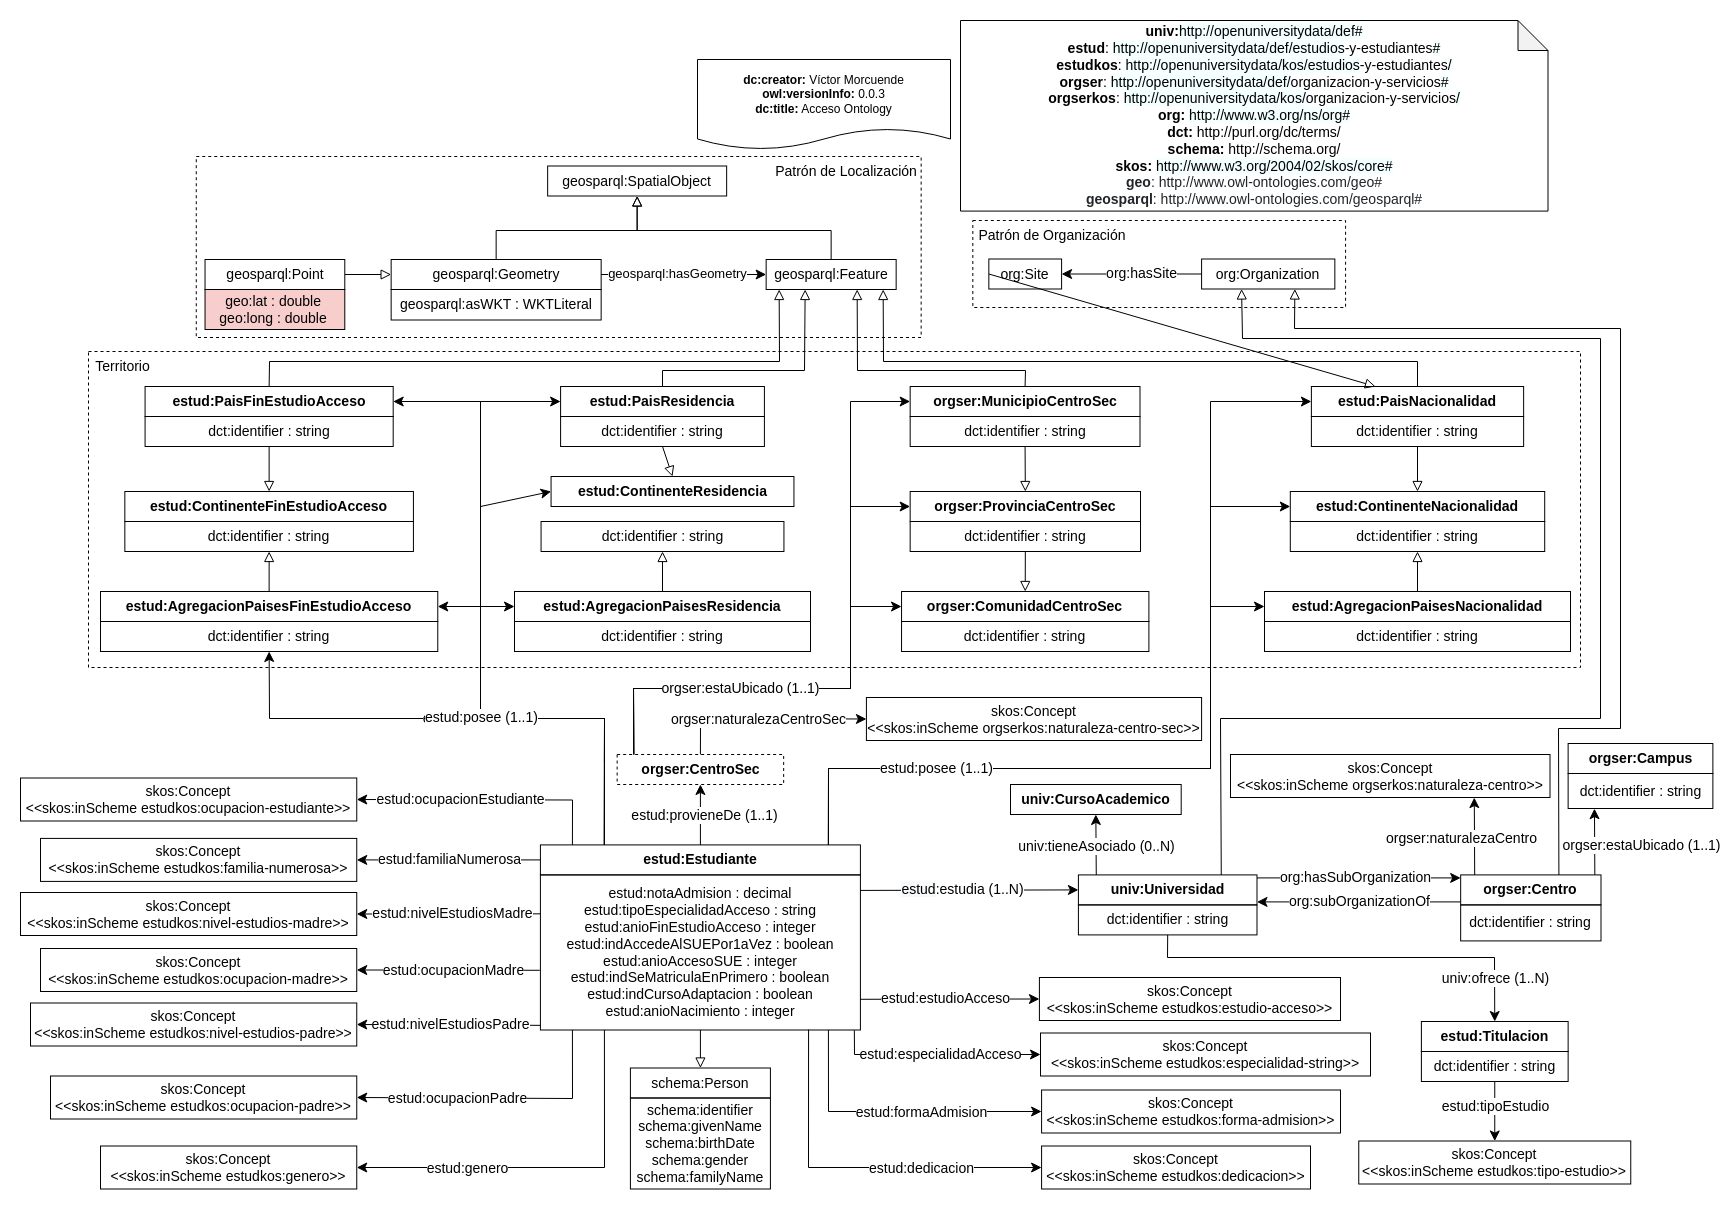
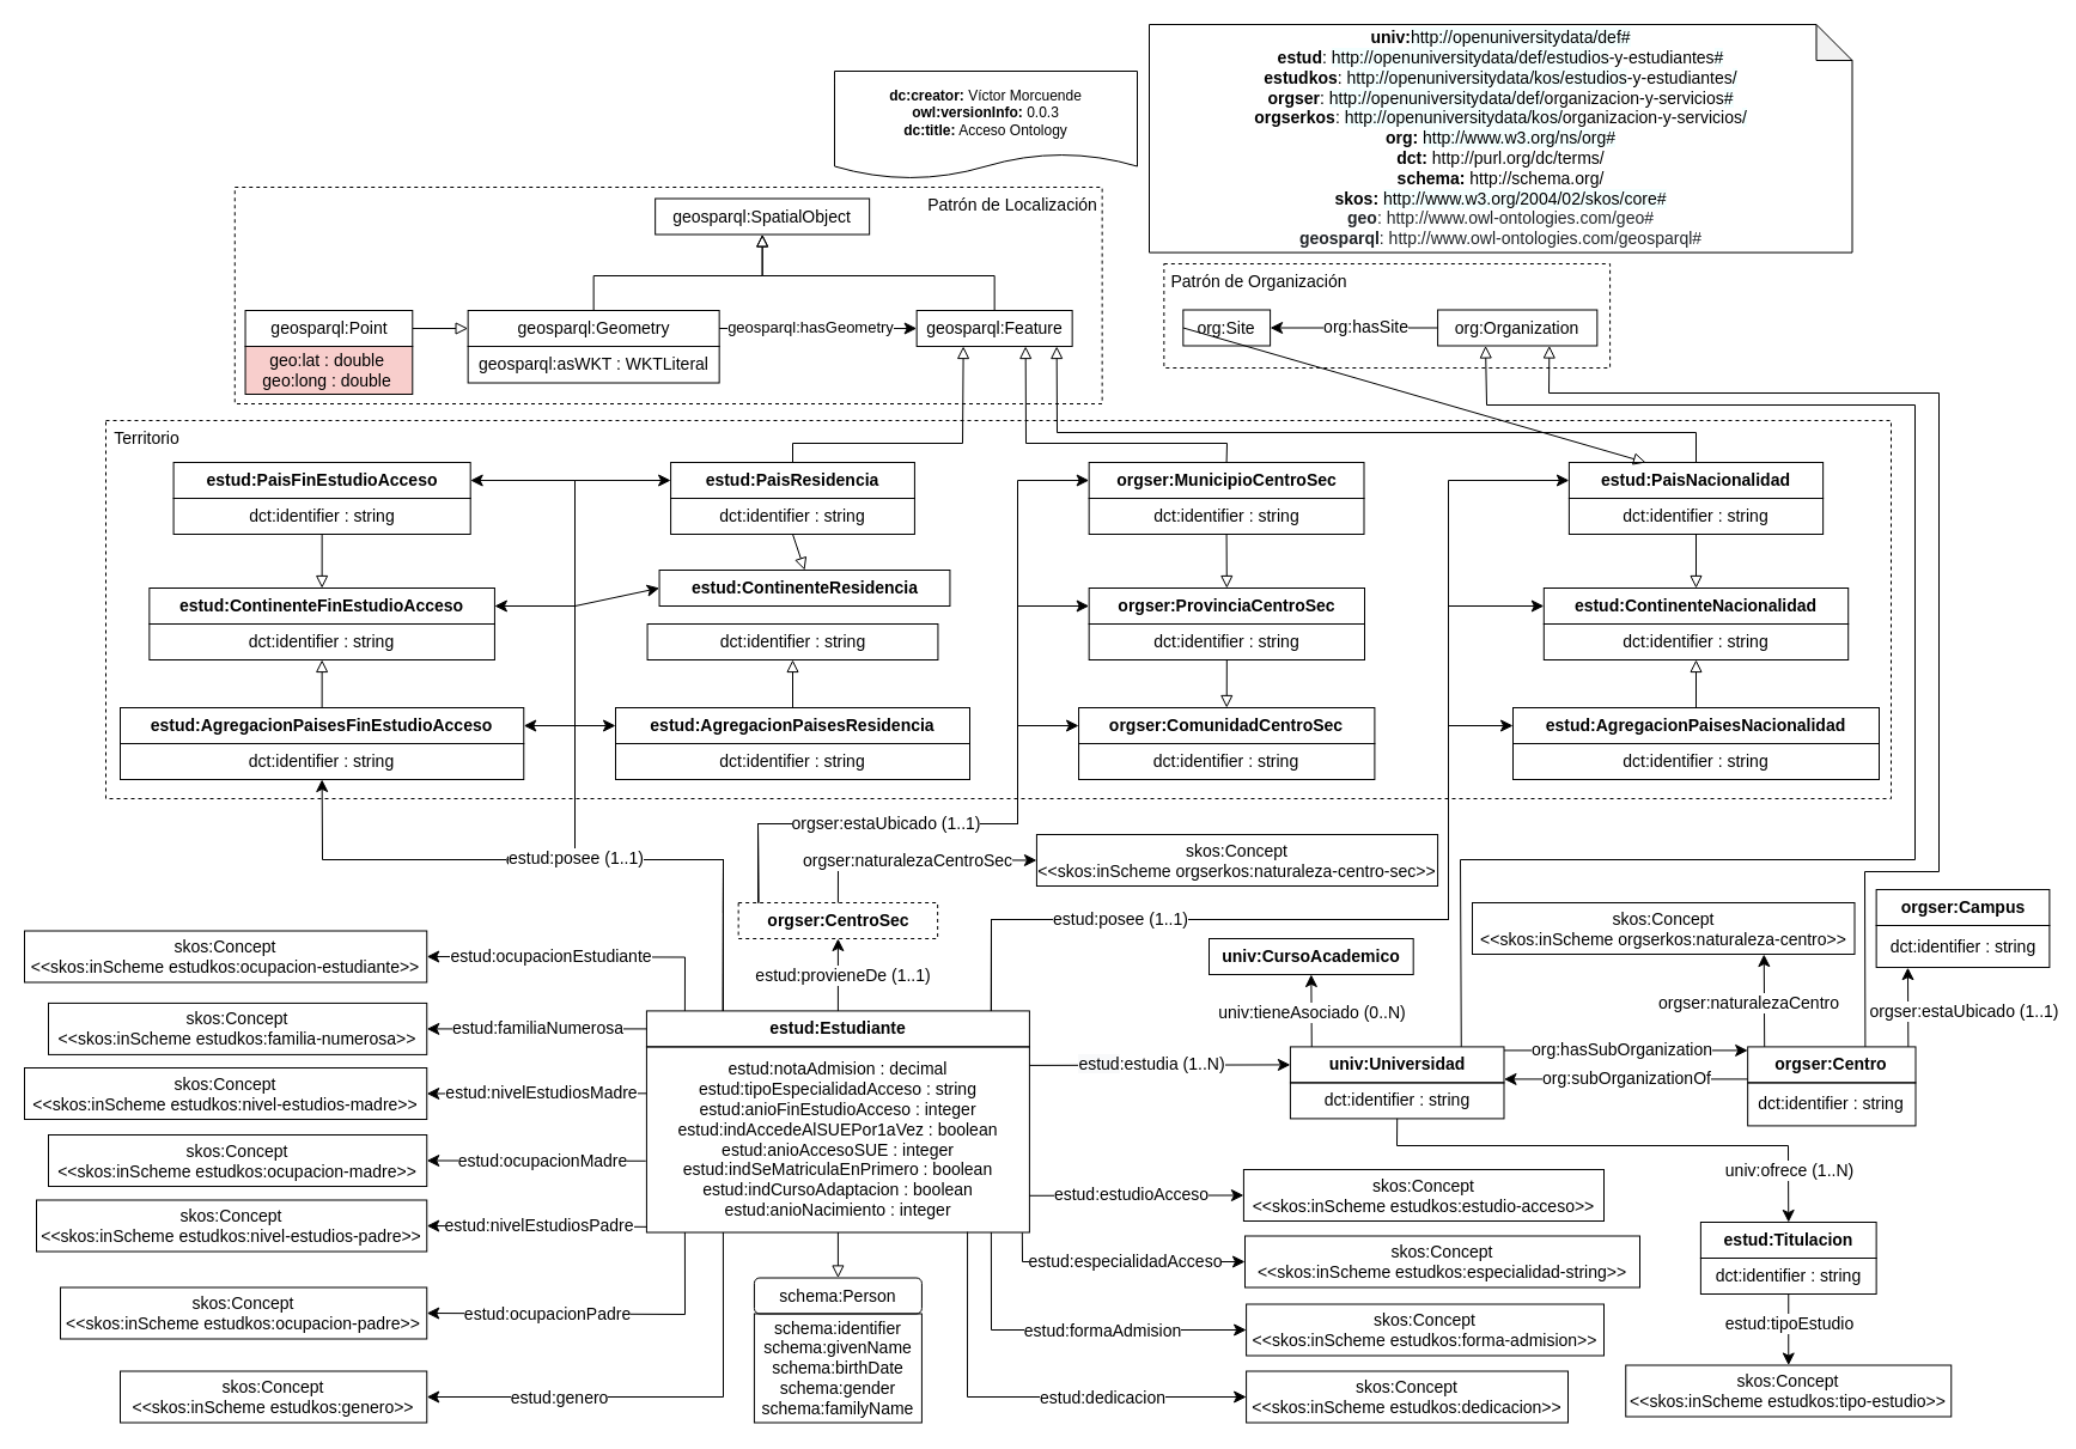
- <mxCell id="14" value="" style="endArrow=block;html=1;fontColor=#000099;endFill=0;endSize=8;arcSize=0;rounded=0;entryX=0.1;entryY=1;entryDx=0;entryDy=0;exitX=0.5;exitY=0;exitDx=0;exitDy=0;" parent="1" source="13" target="121" edge="1"><mxGeometry width="50" height="50" relative="1" as="geometry"><mxPoint x="295.41" y="536" as="sourcePoint" /><mxPoint x="779.47" y="295" as="targetPoint" /><Array as="points"><mxPoint x="269" y="361" /><mxPoint x="779" y="361" /></Array></mxGeometry></mxCell>
+ <mxCell id="135" value="" style="endArrow=classic;html=1;endSize=8;arcSize=0;rounded=0;fontFamily=Helvetica;fontSize=14;entryX=1;entryY=0.5;entryDx=0;entryDy=0;exitX=0.2;exitY=0;exitDx=0;exitDy=0;" parent="1" source="62" target="16" edge="1"><mxGeometry width="50" height="50" relative="1" as="geometry"><mxPoint x="613.91" y="854.41" as="sourcePoint" /><mxPoint x="550.56" y="523" as="targetPoint" /><Array as="points"><mxPoint x="604" y="718" /><mxPoint x="480" y="718" /><mxPoint x="480" y="506" /></Array></mxGeometry></mxCell>
+ <mxCell id="136" value="estud:&lt;font size=&quot;2&quot;&gt;posee (1..1)&lt;/font&gt;&lt;span style=&quot;background-color: rgb(248 , 249 , 250)&quot;&gt;&lt;br&gt;&lt;/span&gt;" style="text;html=1;align=center;verticalAlign=middle;resizable=0;points=[];labelBackgroundColor=#ffffff;fontFamily=Helvetica;fontSize=14;fillColor=none;" parent="135" vertex="1" connectable="0"><mxGeometry x="-0.127" relative="1" as="geometry"><mxPoint x="-19" y="-1" as="offset" /></mxGeometry></mxCell>
- <mxCell id="98" value="schema:Person" style="rounded=0;whiteSpace=wrap;html=1;snapToPoint=1;points=[[0.1,0],[0.2,0],[0.3,0],[0.4,0],[0.5,0],[0.6,0],[0.7,0],[0.8,0],[0.9,0],[0,0.1],[0,0.3],[0,0.5],[0,0.7],[0,0.9],[0.1,1],[0.2,1],[0.3,1],[0.4,1],[0.5,1],[0.6,1],[0.7,1],[0.8,1],[0.9,1],[1,0.1],[1,0.3],[1,0.5],[1,0.7],[1,0.9]];fontFamily=Helvetica;fontSize=14;fillColor=none;" parent="1" vertex="1"><mxGeometry x="629.91" y="1067.5" width="140" height="30" as="geometry" /></mxCell>
+ <mxCell id="98" value="schema:Person" style="whiteSpace=wrap;html=1;snapToPoint=1;points=[[0.1,0],[0.2,0],[0.3,0],[0.4,0],[0.5,0],[0.6,0],[0.7,0],[0.8,0],[0.9,0],[0,0.1],[0,0.3],[0,0.5],[0,0.7],[0,0.9],[0.1,1],[0.2,1],[0.3,1],[0.4,1],[0.5,1],[0.6,1],[0.7,1],[0.8,1],[0.9,1],[1,0.1],[1,0.3],[1,0.5],[1,0.7],[1,0.9]];fontFamily=Helvetica;fontSize=14;fillColor=none;rounded=1;" parent="1" vertex="1"><mxGeometry x="629.91" y="1067.5" width="140" height="30" as="geometry" /></mxCell>
